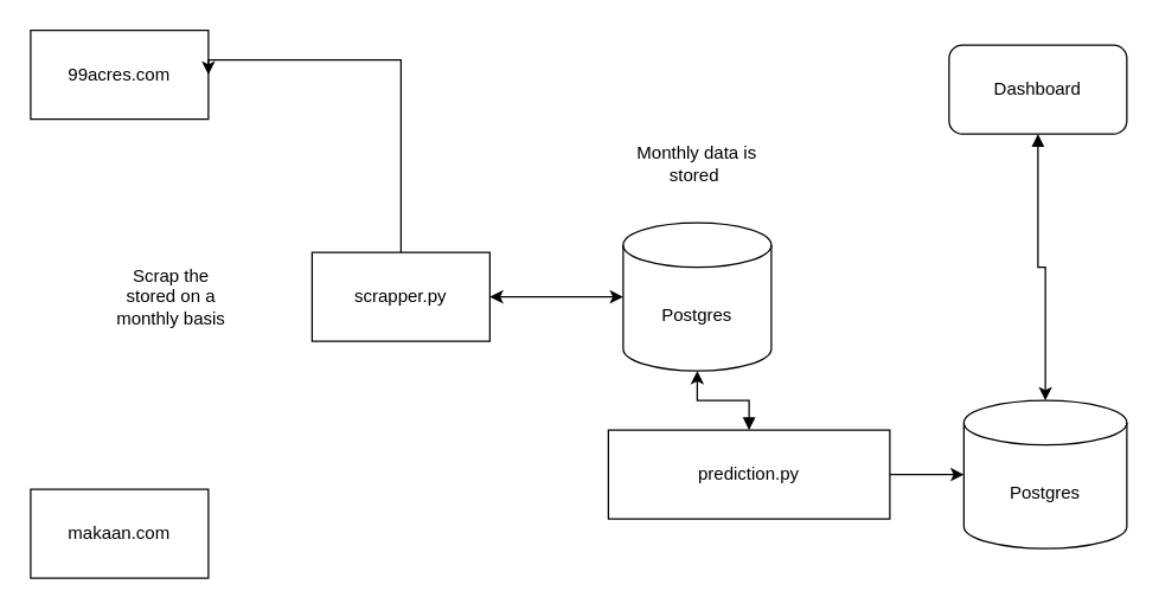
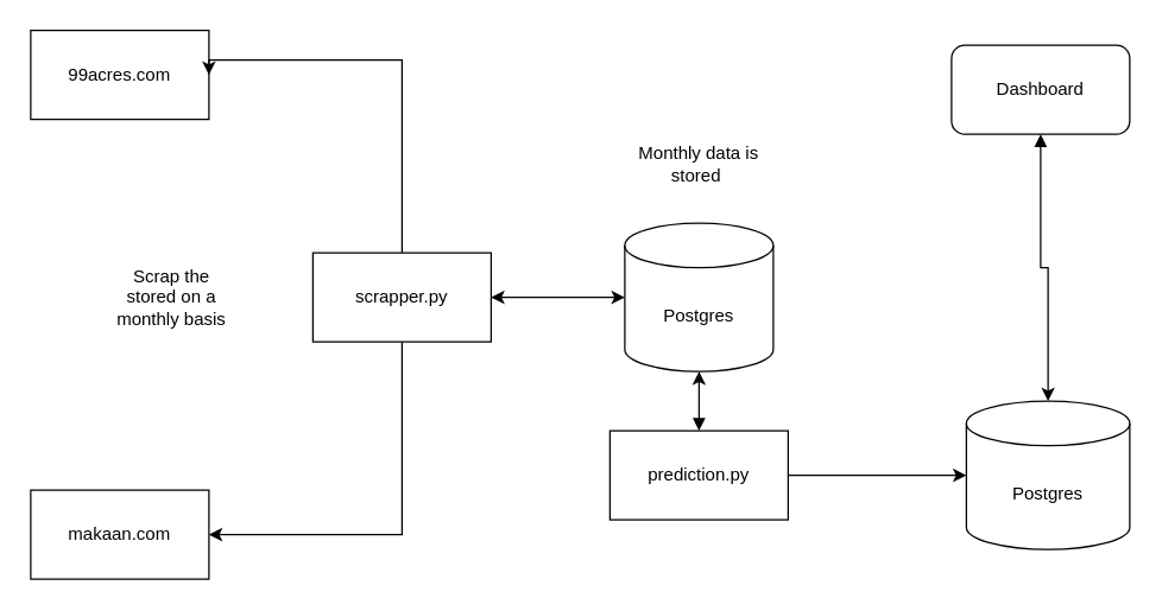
- <mxCell id="11" value="prediction.py" style="rounded=0;whiteSpace=wrap;html=1;" vertex="1" parent="1"><mxGeometry x="410" y="290" width="190" height="60" as="geometry" /></mxCell>
+ <mxCell id="11" value="prediction.py" style="rounded=0;whiteSpace=wrap;html=1;" vertex="1" parent="1"><mxGeometry x="410" y="290" width="120" height="60" as="geometry" /></mxCell>
+ <mxCell id="5" style="edgeStyle=orthogonalEdgeStyle;rounded=0;orthogonalLoop=1;jettySize=auto;html=1;exitX=0.5;exitY=1;exitDx=0;exitDy=0;entryX=1;entryY=0.5;entryDx=0;entryDy=0;" edge="1" parent="1" source="7" target="3"><mxGeometry relative="1" as="geometry"><mxPoint x="220" y="360" as="targetPoint" /></mxGeometry></mxCell>
